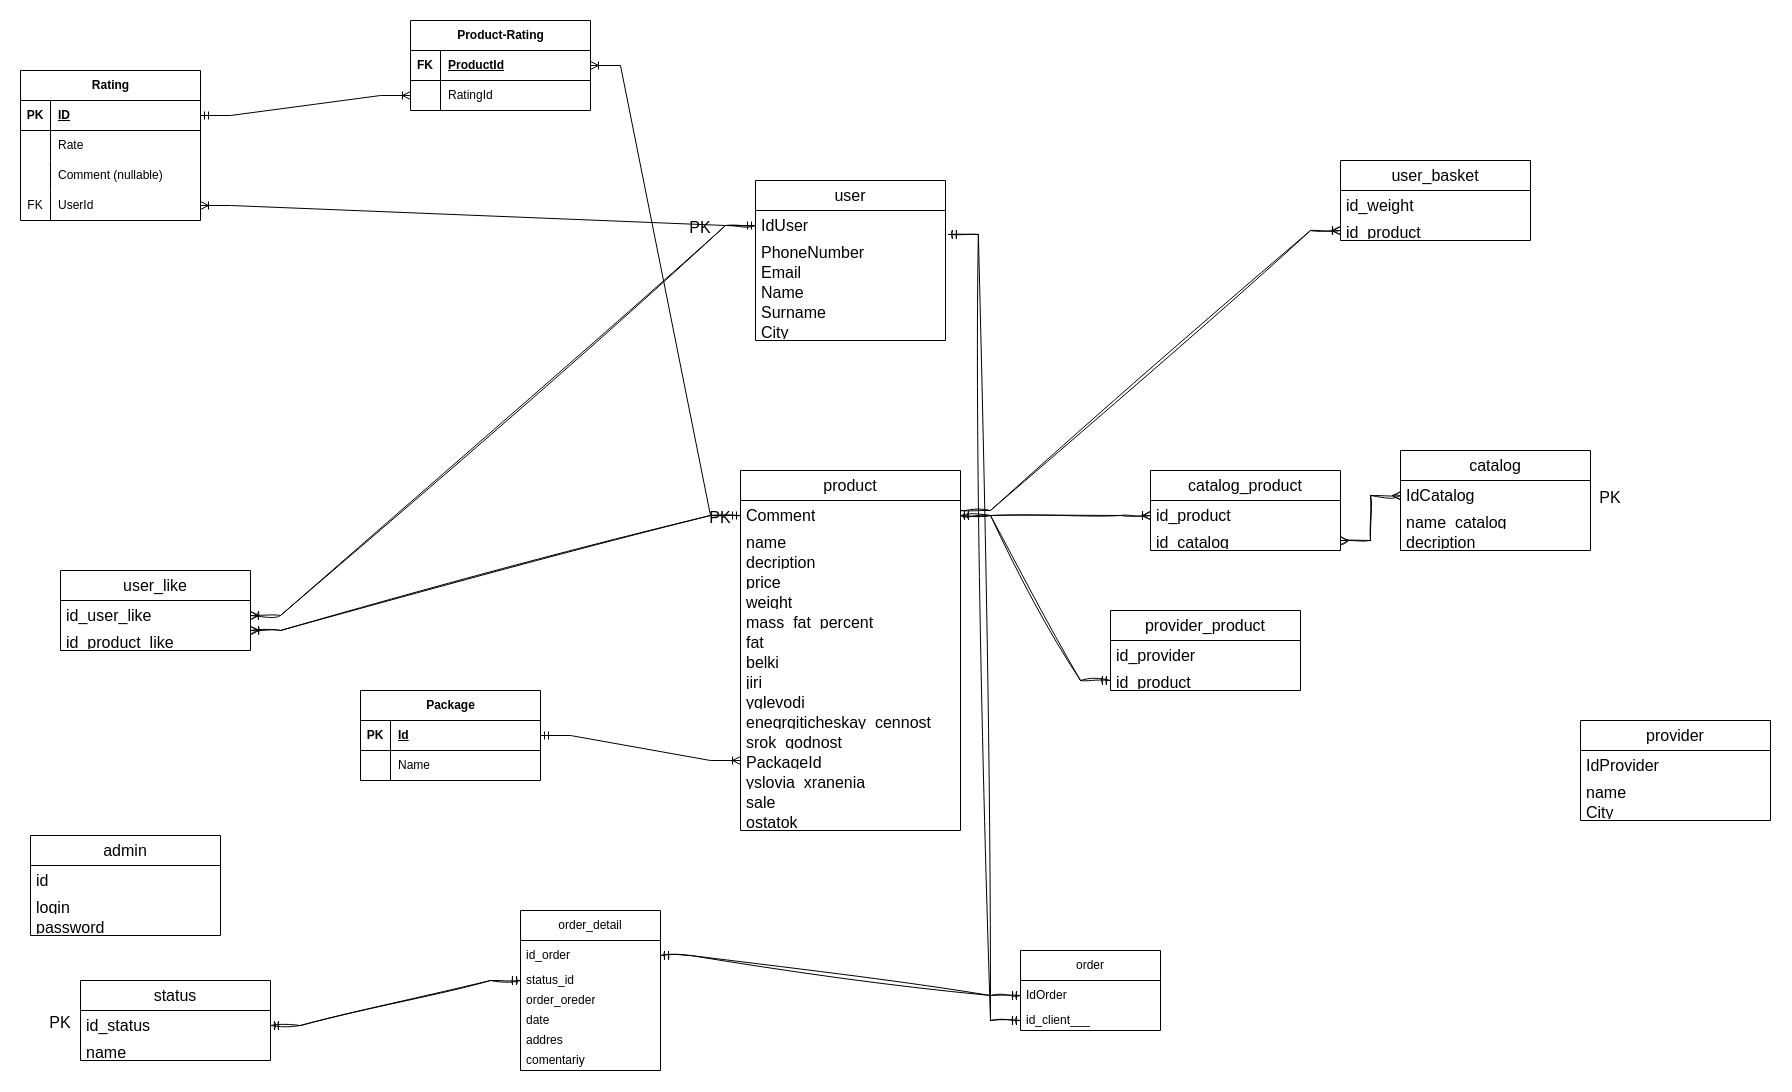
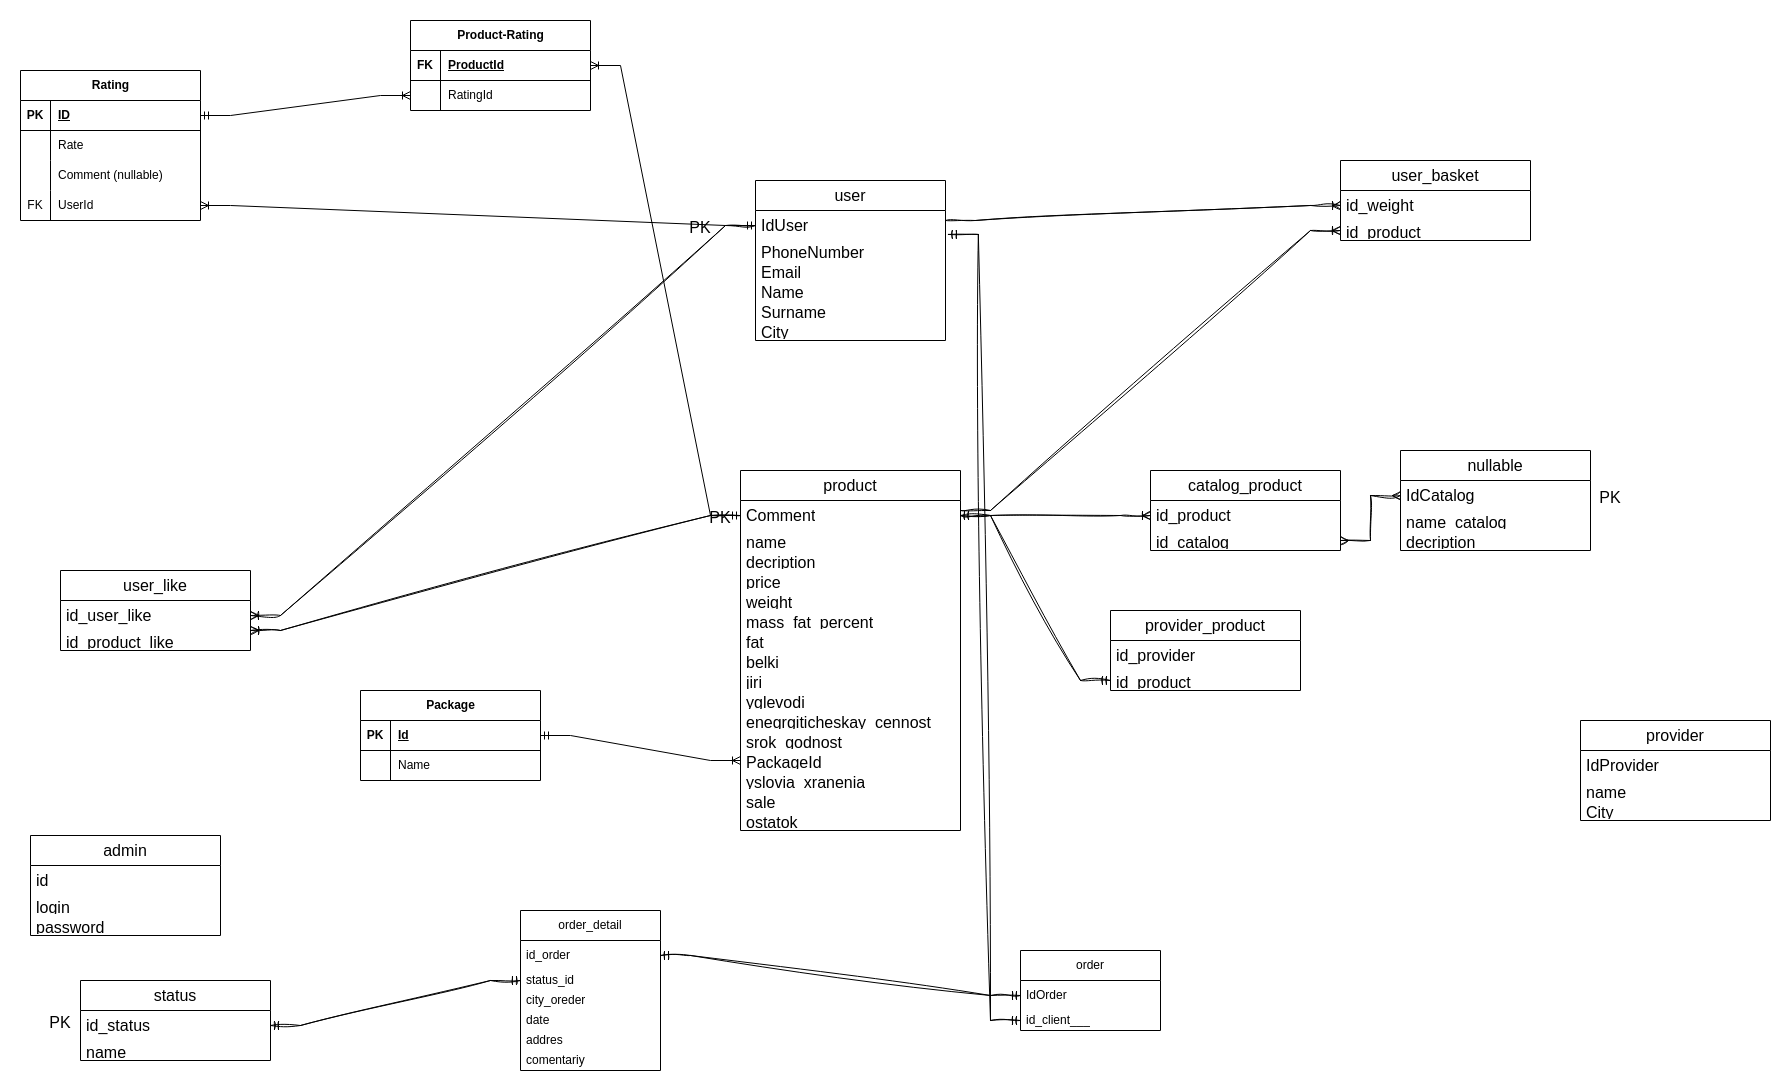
+ <mxCell id="57" value="" style="edgeStyle=entityRelationEdgeStyle;fontSize=12;html=1;endArrow=ERoneToMany;rounded=0;sketch=1;hachureGap=4;jiggle=2;curveFitting=1;fontFamily=Helvetica;exitX=1;exitY=0.25;exitDx=0;exitDy=0;entryX=0;entryY=0.5;entryDx=0;entryDy=0;" parent="1" source="2" target="14" edge="1"><mxGeometry width="100" height="100" relative="1" as="geometry"><mxPoint x="430" y="270" as="sourcePoint" /><mxPoint x="530" y="170" as="targetPoint" /></mxGeometry></mxCell>
- <mxCell id="36" value="catalog" style="swimlane;fontStyle=0;childLayout=stackLayout;horizontal=1;startSize=30;horizontalStack=0;resizeParent=1;resizeParentMax=0;resizeLast=0;collapsible=1;marginBottom=0;whiteSpace=wrap;html=1;hachureGap=4;fontFamily=Helvetica;fontSize=16;" parent="1" vertex="1"><mxGeometry x="1400" y="450" width="190" height="100" as="geometry" /></mxCell>
+ <mxCell id="36" value="nullable" style="swimlane;fontStyle=0;childLayout=stackLayout;horizontal=1;startSize=30;horizontalStack=0;resizeParent=1;resizeParentMax=0;resizeLast=0;collapsible=1;marginBottom=0;whiteSpace=wrap;html=1;hachureGap=4;fontFamily=Helvetica;fontSize=16;" parent="1" vertex="1"><mxGeometry x="1400" y="450" width="190" height="100" as="geometry" /></mxCell>
- <mxCell id="53" value="order_oreder" style="text;strokeColor=none;fillColor=none;align=left;verticalAlign=middle;spacingLeft=4;spacingRight=4;overflow=hidden;points=[[0,0.5],[1,0.5]];portConstraint=eastwest;rotatable=0;whiteSpace=wrap;html=1;fontFamily=Helvetica;" parent="50" vertex="1"><mxGeometry y="80" width="140" height="20" as="geometry" /></mxCell>
+ <mxCell id="53" value="city_oreder" style="text;strokeColor=none;fillColor=none;align=left;verticalAlign=middle;spacingLeft=4;spacingRight=4;overflow=hidden;points=[[0,0.5],[1,0.5]];portConstraint=eastwest;rotatable=0;whiteSpace=wrap;html=1;fontFamily=Helvetica;" parent="50" vertex="1"><mxGeometry y="80" width="140" height="20" as="geometry" /></mxCell>
